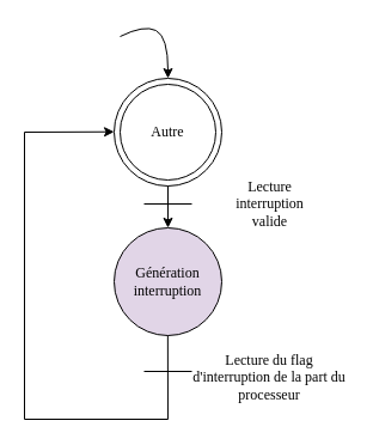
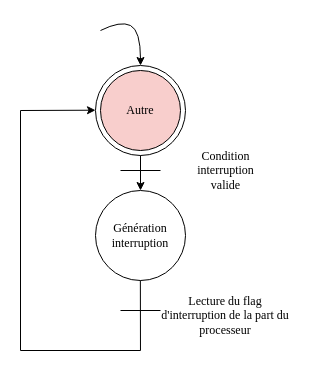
- <mxCell id="3" value="&lt;font face=&quot;Verdana&quot;&gt;Autre&lt;/font&gt;" style="ellipse;whiteSpace=wrap;html=1;aspect=fixed;" vertex="1" parent="1"><mxGeometry x="100" y="70" width="80" height="80" as="geometry" /></mxCell>
+ <mxCell id="3" value="&lt;font face=&quot;Verdana&quot;&gt;Autre&lt;/font&gt;" style="ellipse;whiteSpace=wrap;html=1;aspect=fixed;fillColor=#f8cecc;" vertex="1" parent="1"><mxGeometry x="100" y="70" width="80" height="80" as="geometry" /></mxCell>
- <mxCell id="7" value="Lecture interruption valide" style="text;html=1;strokeColor=none;fillColor=none;align=center;verticalAlign=middle;whiteSpace=wrap;rounded=0;fontFamily=Verdana;" vertex="1" parent="1"><mxGeometry x="192.5" y="150" width="65" height="40" as="geometry" /></mxCell>
+ <mxCell id="7" value="Condition interruption valide" style="text;html=1;strokeColor=none;fillColor=none;align=center;verticalAlign=middle;whiteSpace=wrap;rounded=0;fontFamily=Verdana;" vertex="1" parent="1"><mxGeometry x="192.5" y="150" width="65" height="40" as="geometry" /></mxCell>
- <mxCell id="8" value="&lt;font face=&quot;Verdana&quot;&gt;Génération interruption&lt;br&gt;&lt;/font&gt;" style="ellipse;whiteSpace=wrap;html=1;aspect=fixed;fillColor=#e1d5e7;" vertex="1" parent="1"><mxGeometry x="95" y="190" width="90" height="90" as="geometry" /></mxCell>
+ <mxCell id="8" value="&lt;font face=&quot;Verdana&quot;&gt;Génération interruption&lt;br&gt;&lt;/font&gt;" style="ellipse;whiteSpace=wrap;html=1;aspect=fixed;" vertex="1" parent="1"><mxGeometry x="95" y="190" width="90" height="90" as="geometry" /></mxCell>
